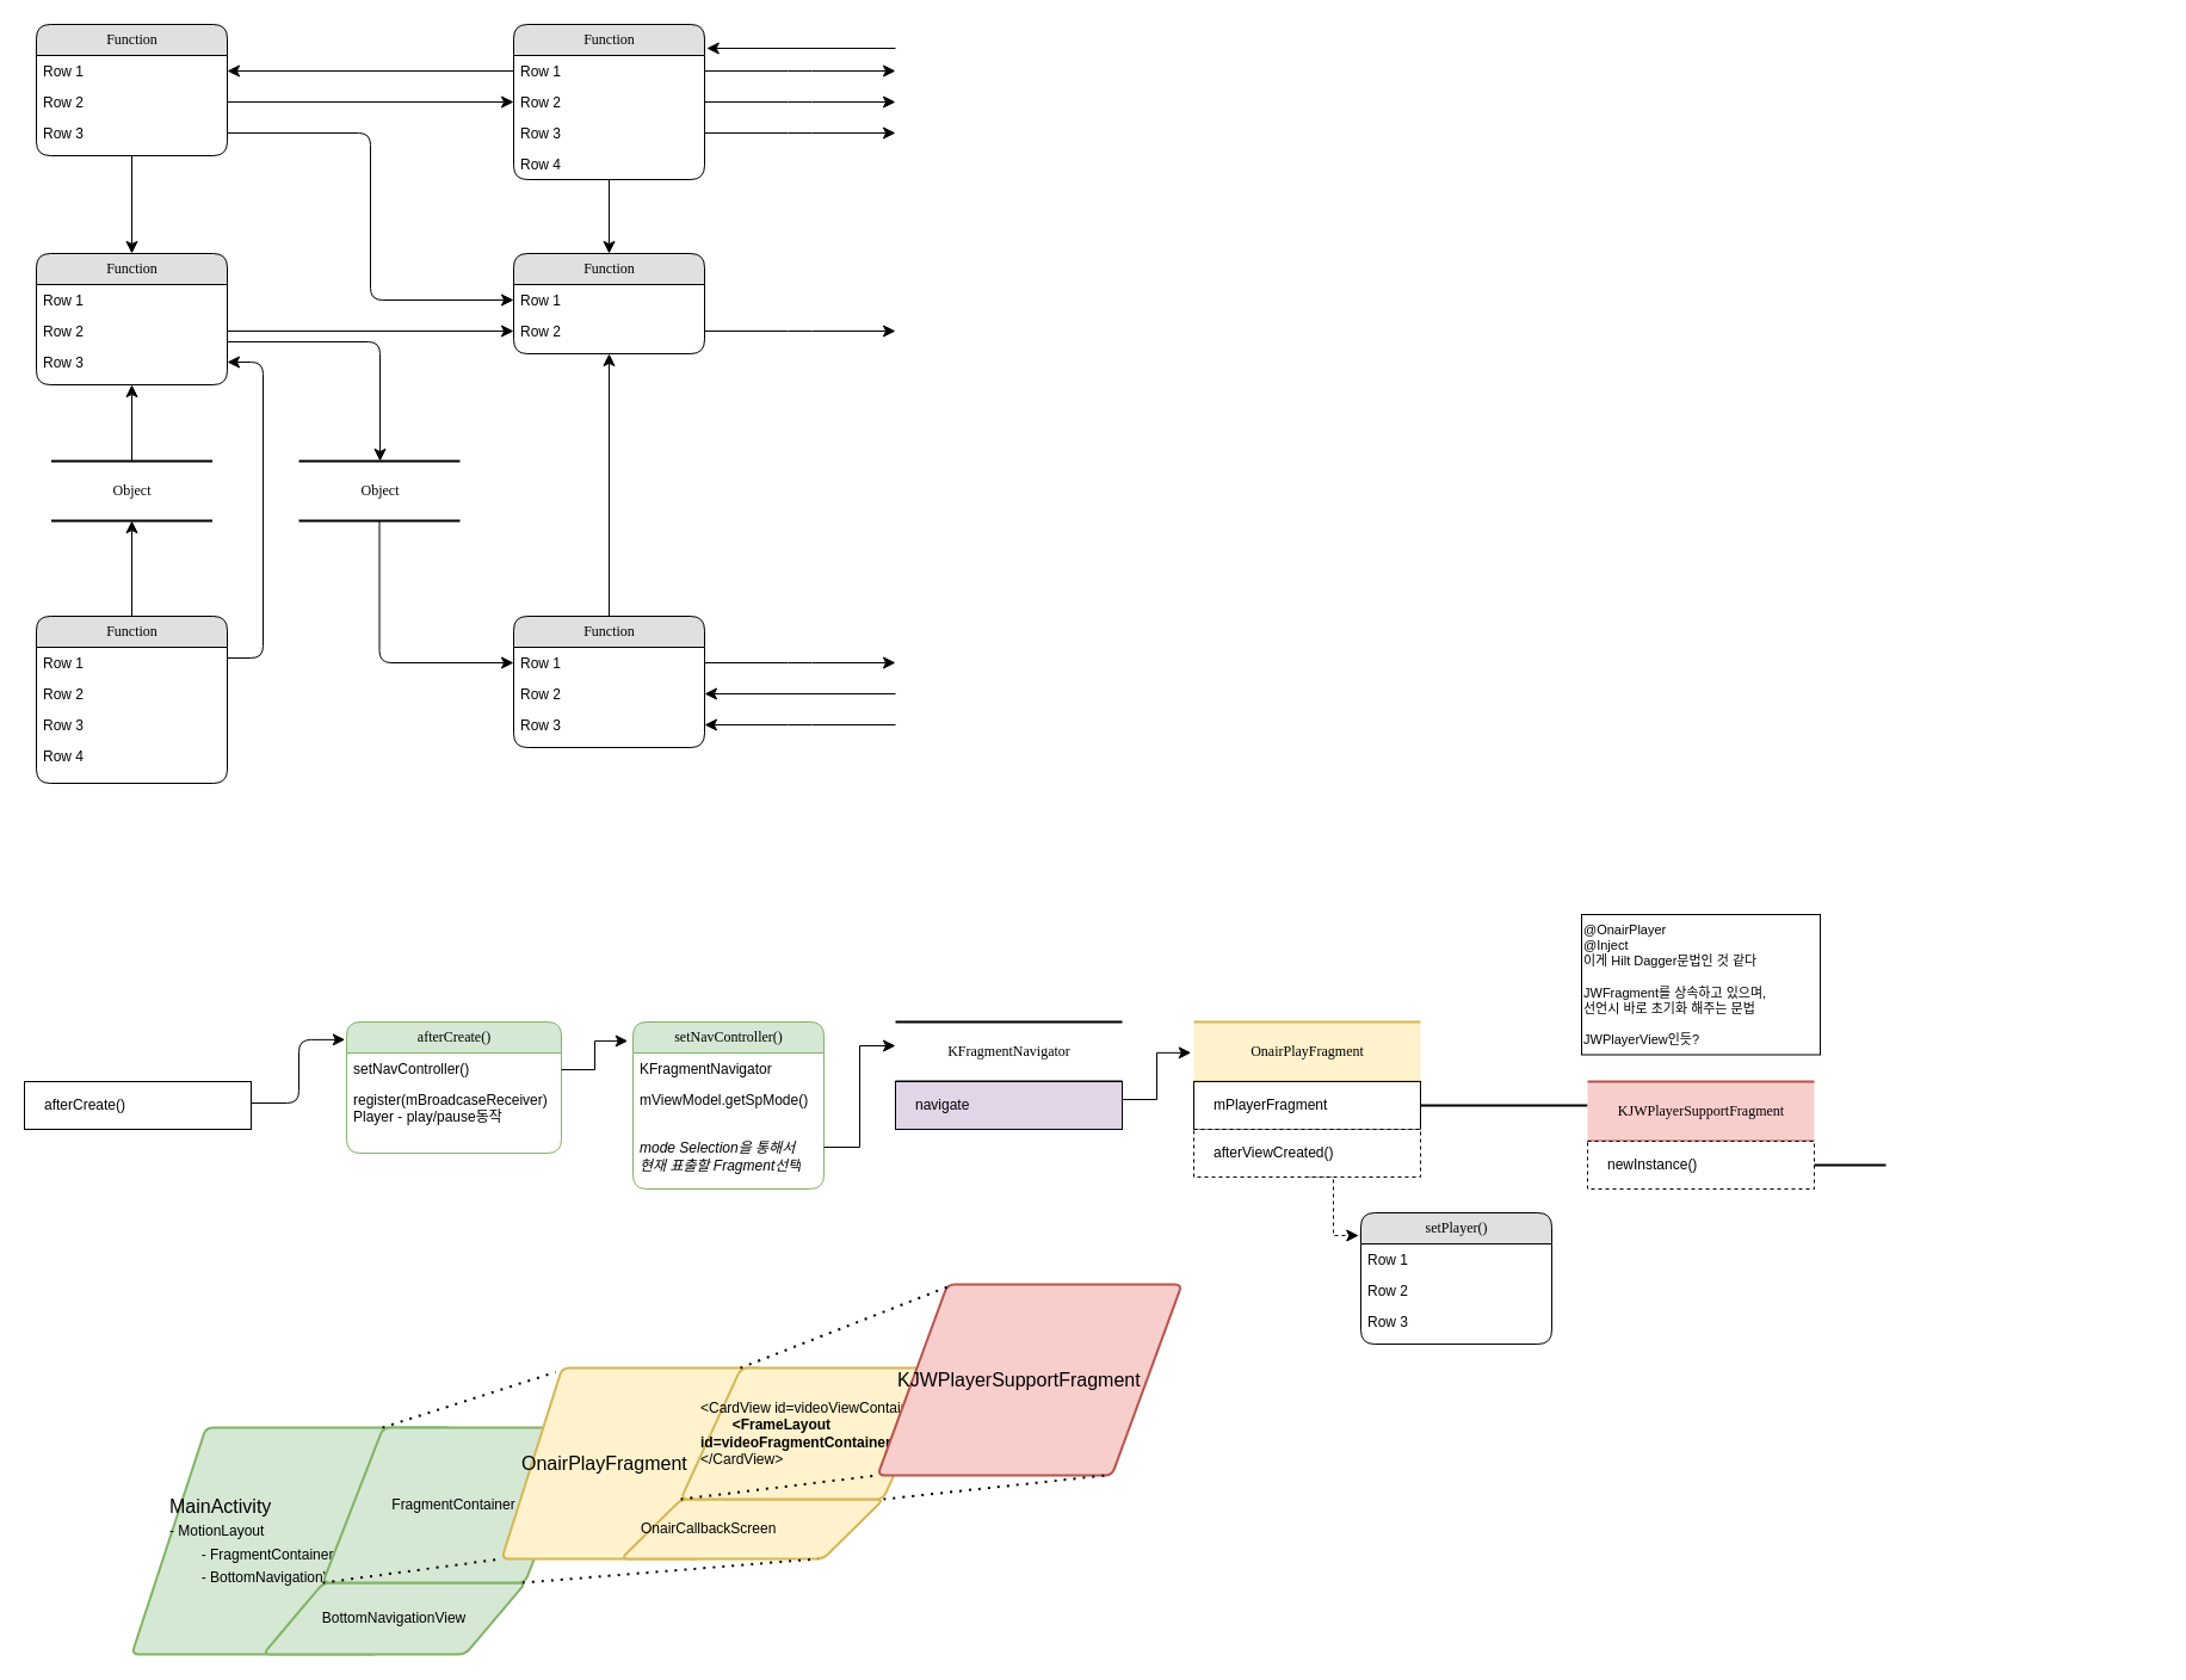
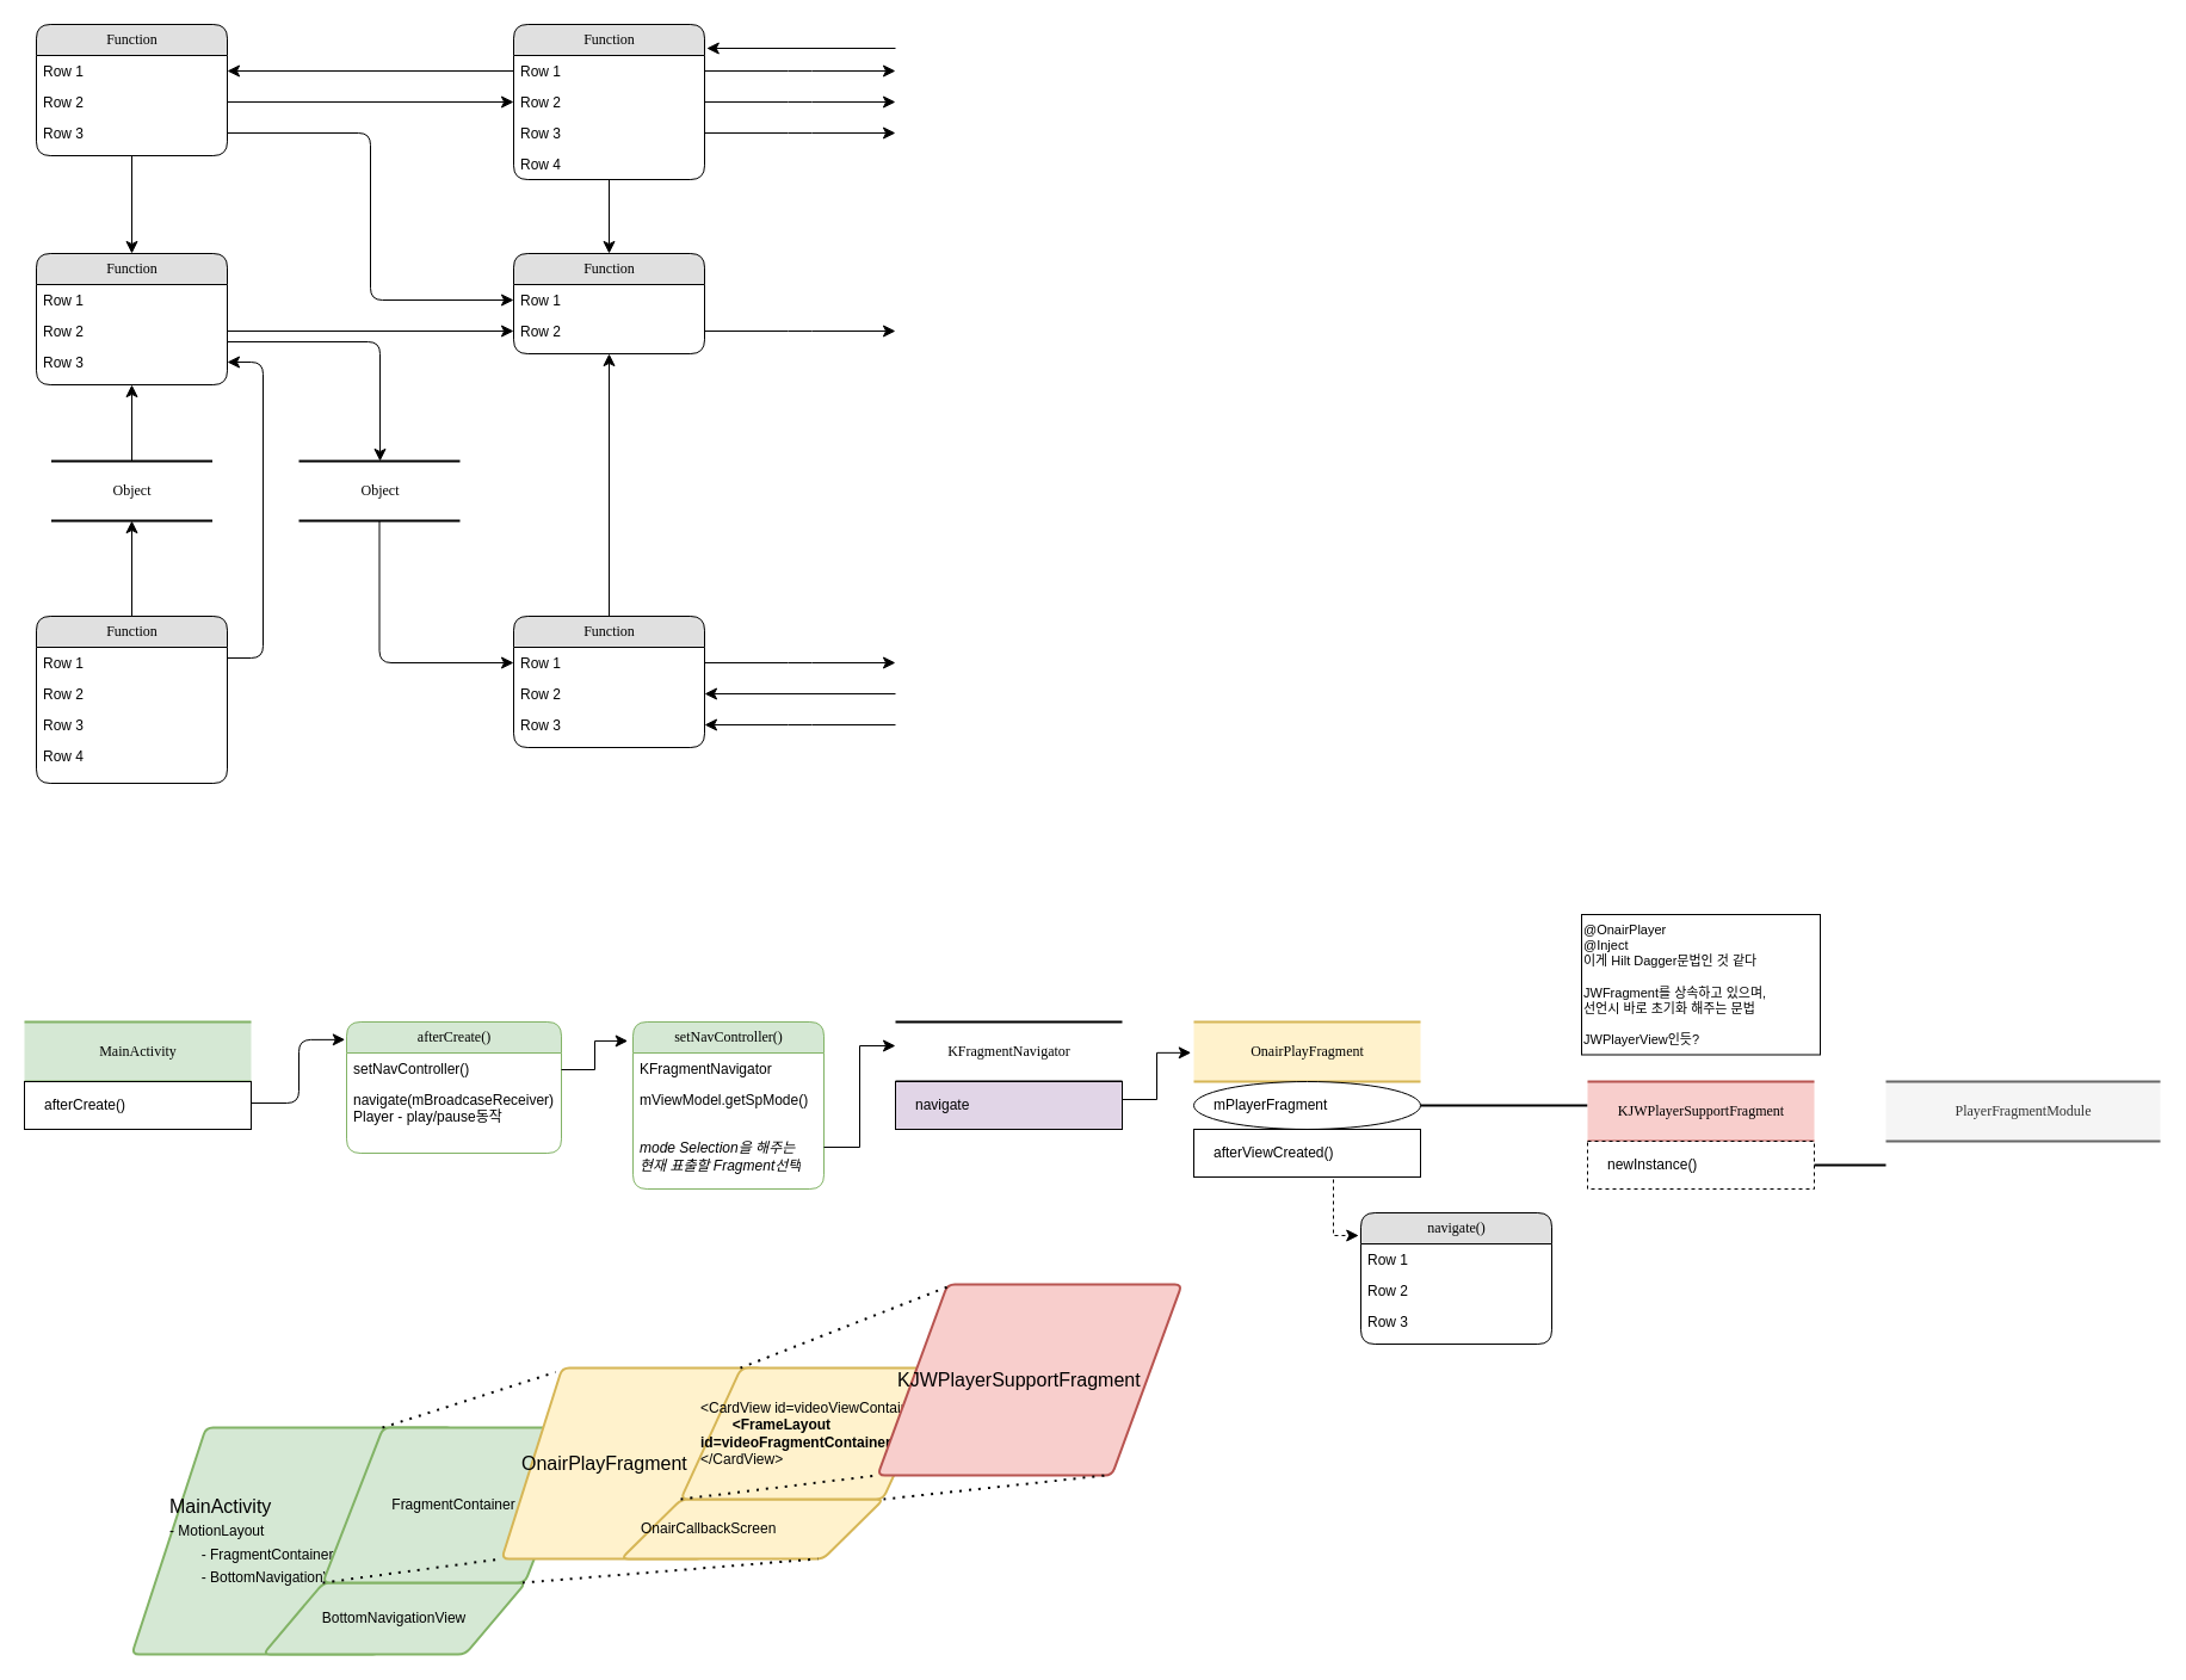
+ <mxCell id="53" value="MainActivity" style="html=1;rounded=0;shadow=0;comic=0;labelBackgroundColor=none;strokeWidth=2;fontFamily=Verdana;fontSize=12;align=center;shape=mxgraph.ios7ui.horLines;fillColor=#d5e8d4;strokeColor=#82b366;" vertex="1" parent="52"><mxGeometry width="190.0" height="50" as="geometry" /></mxCell>
- <mxCell id="74" value="mPlayerFragment&lt;span style=&quot;white-space: pre;&quot;&gt;&#09;&lt;/span&gt;" style="whiteSpace=wrap;html=1;fontSize=12;align=left;spacingLeft=15;" vertex="1" parent="72"><mxGeometry y="50" width="190" height="40" as="geometry" /></mxCell>
+ <mxCell id="74" value="mPlayerFragment&lt;span style=&quot;white-space: pre;&quot;&gt;&#09;&lt;/span&gt;" style="ellipse;whiteSpace=wrap;html=1;fontSize=12;align=left;spacingLeft=15;" vertex="1" parent="72"><mxGeometry y="50" width="190" height="40" as="geometry" /></mxCell>
+ <mxCell id="84" value="PlayerFragmentModule" style="html=1;rounded=0;shadow=0;comic=0;labelBackgroundColor=none;strokeWidth=2;fontFamily=Verdana;fontSize=12;align=center;shape=mxgraph.ios7ui.horLines;fillColor=#f5f5f5;strokeColor=#666666;fontColor=#333333;" vertex="1" parent="83"><mxGeometry width="230" height="50" as="geometry" /></mxCell>
- <mxCell id="51" value="register(mBroadcaseReceiver)&lt;br&gt;Player - play/pause동작" style="text;html=1;strokeColor=none;fillColor=none;spacingLeft=4;spacingRight=4;whiteSpace=wrap;overflow=hidden;rotatable=0;points=[[0,0.5],[1,0.5]];portConstraint=eastwest;" vertex="1" parent="49"><mxGeometry y="52" width="180" height="48" as="geometry" /></mxCell>
+ <mxCell id="51" value="navigate(mBroadcaseReceiver)&lt;br&gt;Player - play/pause동작" style="text;html=1;strokeColor=none;fillColor=none;spacingLeft=4;spacingRight=4;whiteSpace=wrap;overflow=hidden;rotatable=0;points=[[0,0.5],[1,0.5]];portConstraint=eastwest;" vertex="1" parent="49"><mxGeometry y="52" width="180" height="48" as="geometry" /></mxCell>
- <mxCell id="60" value="&lt;br&gt;mode Selection을 통해서&lt;br&gt;현재 표출할 Fragment선택" style="text;html=1;strokeColor=none;fillColor=none;spacingLeft=4;spacingRight=4;whiteSpace=wrap;overflow=hidden;rotatable=0;points=[[0,0.5],[1,0.5]];portConstraint=eastwest;fontStyle=2;align=left;" vertex="1" parent="57"><mxGeometry y="78" width="160" height="62" as="geometry" /></mxCell>
+ <mxCell id="60" value="&lt;br&gt;mode Selection을 해주는&lt;br&gt;현재 표출할 Fragment선택" style="text;html=1;strokeColor=none;fillColor=none;spacingLeft=4;spacingRight=4;whiteSpace=wrap;overflow=hidden;rotatable=0;points=[[0,0.5],[1,0.5]];portConstraint=eastwest;fontStyle=2;align=left;" vertex="1" parent="57"><mxGeometry y="78" width="160" height="62" as="geometry" /></mxCell>
- <mxCell id="77" value="afterViewCreated()" style="whiteSpace=wrap;html=1;fontSize=12;align=left;spacingLeft=15;dashed=1;" vertex="1" parent="1"><mxGeometry x="1000" y="946" width="190" height="40" as="geometry" /></mxCell>
+ <mxCell id="77" value="afterViewCreated()" style="whiteSpace=wrap;html=1;fontSize=12;align=left;spacingLeft=15;" vertex="1" parent="1"><mxGeometry x="1000" y="946" width="190" height="40" as="geometry" /></mxCell>
- <mxCell id="68" value="setPlayer()" style="swimlane;html=1;fontStyle=0;childLayout=stackLayout;horizontal=1;startSize=26;fillColor=#e0e0e0;horizontalStack=0;resizeParent=1;resizeLast=0;collapsible=1;marginBottom=0;swimlaneFillColor=#ffffff;align=center;rounded=1;shadow=0;comic=0;labelBackgroundColor=none;strokeWidth=1;fontFamily=Verdana;fontSize=12" vertex="1" parent="1"><mxGeometry x="1140" y="1016" width="160" height="110" as="geometry" /></mxCell>
+ <mxCell id="68" value="navigate()" style="swimlane;html=1;fontStyle=0;childLayout=stackLayout;horizontal=1;startSize=26;fillColor=#e0e0e0;horizontalStack=0;resizeParent=1;resizeLast=0;collapsible=1;marginBottom=0;swimlaneFillColor=#ffffff;align=center;rounded=1;shadow=0;comic=0;labelBackgroundColor=none;strokeWidth=1;fontFamily=Verdana;fontSize=12" vertex="1" parent="1"><mxGeometry x="1140" y="1016" width="160" height="110" as="geometry" /></mxCell>
